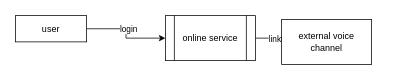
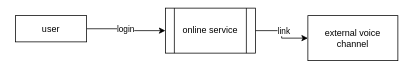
- <mxCell id="4" value="online service" style="shape=process;whiteSpace=wrap;html=1;backgroundOutline=1;" parent="1" vertex="1"><mxGeometry x="220" y="20" width="120" height="60" as="geometry" /></mxCell>
+ <mxCell id="4" value="online service" style="shape=process;whiteSpace=wrap;html=1;backgroundOutline=1;" parent="1" vertex="1"><mxGeometry x="220" y="10" width="120" height="60" as="geometry" /></mxCell>
- <mxCell id="8" value="external voice channel" style="rounded=0;whiteSpace=wrap;html=1;" parent="1" vertex="1"><mxGeometry x="375" y="25" width="120" height="60" as="geometry" /></mxCell>
+ <mxCell id="8" value="external voice channel" style="rounded=0;whiteSpace=wrap;html=1;" parent="1" vertex="1"><mxGeometry x="410" y="20" width="120" height="60" as="geometry" /></mxCell>
